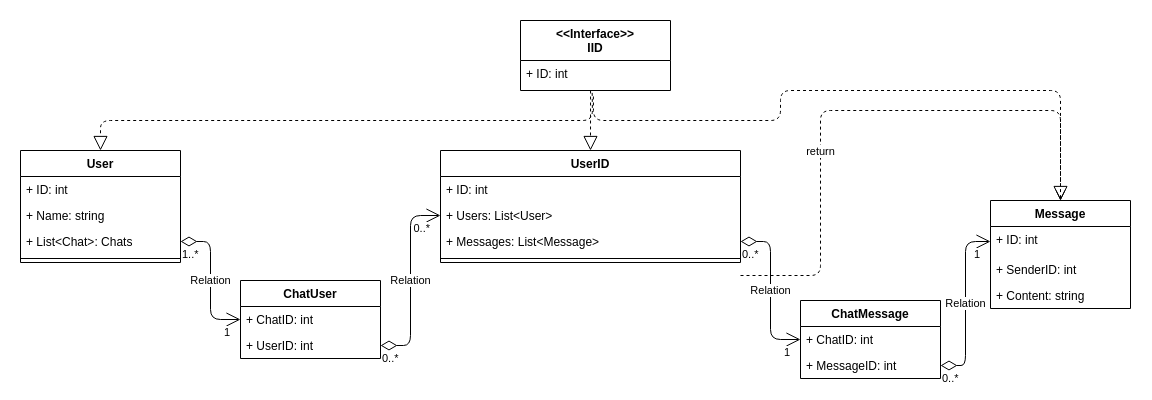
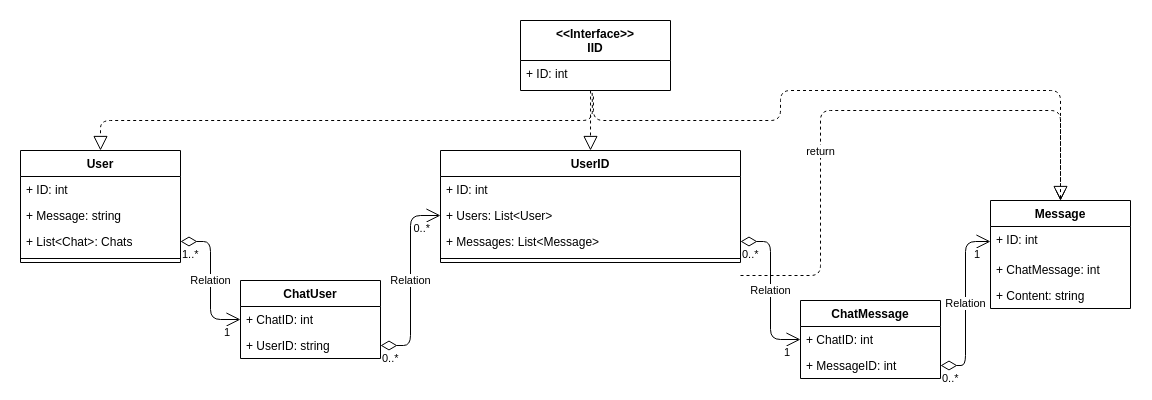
- <mxCell id="4" value="+ Name: string" style="text;strokeColor=none;fillColor=none;align=left;verticalAlign=top;spacingLeft=4;spacingRight=4;overflow=hidden;rotatable=0;points=[[0,0.5],[1,0.5]];portConstraint=eastwest;" parent="2" vertex="1"><mxGeometry y="52" width="160" height="26" as="geometry" /></mxCell>
+ <mxCell id="4" value="+ Message: string" style="text;strokeColor=none;fillColor=none;align=left;verticalAlign=top;spacingLeft=4;spacingRight=4;overflow=hidden;rotatable=0;points=[[0,0.5],[1,0.5]];portConstraint=eastwest;" parent="2" vertex="1"><mxGeometry y="52" width="160" height="26" as="geometry" /></mxCell>
- <mxCell id="19" value="+ SenderID: int" style="text;strokeColor=none;fillColor=none;align=left;verticalAlign=top;spacingLeft=4;spacingRight=4;overflow=hidden;rotatable=0;points=[[0,0.5],[1,0.5]];portConstraint=eastwest;" parent="17" vertex="1"><mxGeometry y="56" width="140" height="26" as="geometry" /></mxCell>
+ <mxCell id="19" value="+ ChatMessage: int" style="text;strokeColor=none;fillColor=none;align=left;verticalAlign=top;spacingLeft=4;spacingRight=4;overflow=hidden;rotatable=0;points=[[0,0.5],[1,0.5]];portConstraint=eastwest;" parent="17" vertex="1"><mxGeometry y="56" width="140" height="26" as="geometry" /></mxCell>
- <mxCell id="14" value="+ UserID: int" style="text;strokeColor=none;fillColor=none;align=left;verticalAlign=top;spacingLeft=4;spacingRight=4;overflow=hidden;rotatable=0;points=[[0,0.5],[1,0.5]];portConstraint=eastwest;" parent="12" vertex="1"><mxGeometry y="52" width="140" height="26" as="geometry" /></mxCell>
+ <mxCell id="14" value="+ UserID: string" style="text;strokeColor=none;fillColor=none;align=left;verticalAlign=top;spacingLeft=4;spacingRight=4;overflow=hidden;rotatable=0;points=[[0,0.5],[1,0.5]];portConstraint=eastwest;" parent="12" vertex="1"><mxGeometry y="52" width="140" height="26" as="geometry" /></mxCell>
